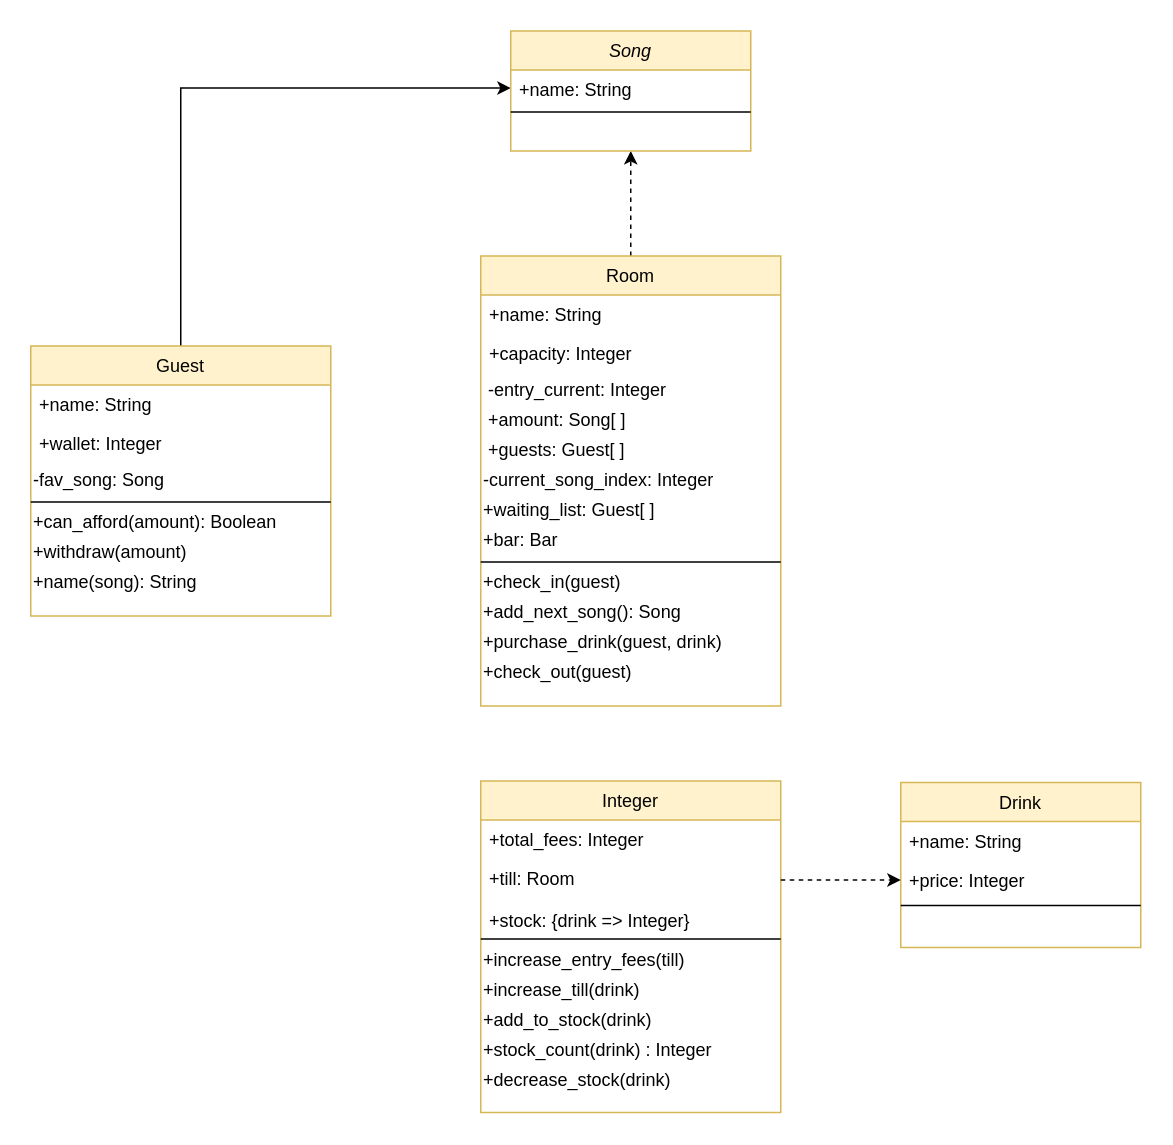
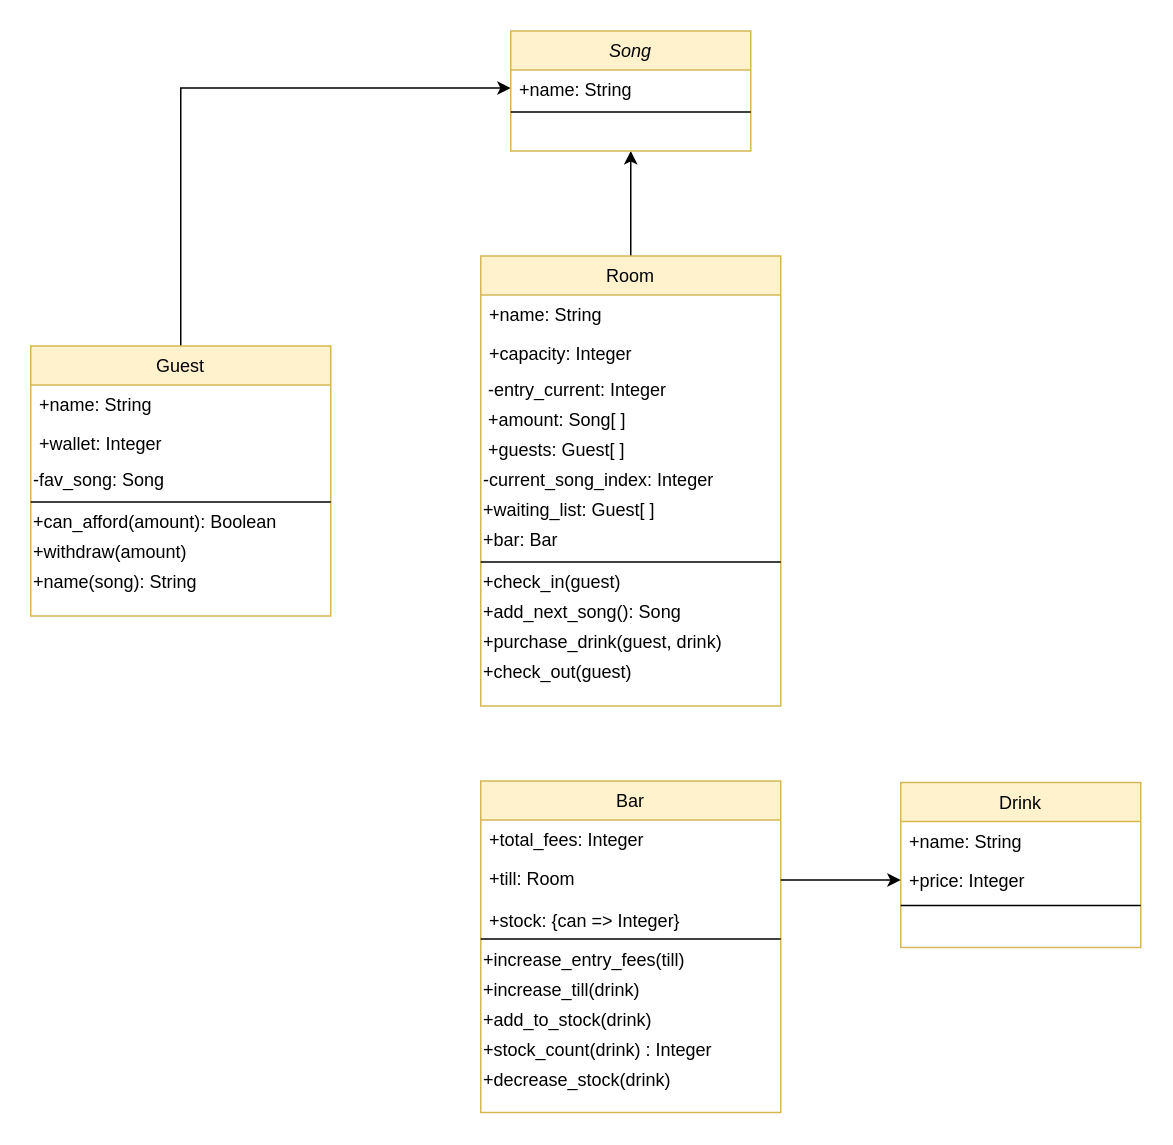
- <mxCell id="3" style="edgeStyle=orthogonalEdgeStyle;rounded=0;orthogonalLoop=1;jettySize=auto;html=1;exitX=0.5;exitY=0;exitDx=0;exitDy=0;entryX=0.5;entryY=1;entryDx=0;entryDy=0;dashed=1;" edge="1" parent="1" source="14" target="33"><mxGeometry relative="1" as="geometry" /></mxCell>
+ <mxCell id="3" style="edgeStyle=orthogonalEdgeStyle;rounded=0;orthogonalLoop=1;jettySize=auto;html=1;exitX=0.5;exitY=0;exitDx=0;exitDy=0;entryX=0.5;entryY=1;entryDx=0;entryDy=0;" edge="1" parent="1" source="14" target="33"><mxGeometry relative="1" as="geometry" /></mxCell>
- <mxCell id="4" value="Integer" style="swimlane;fontStyle=0;align=center;verticalAlign=top;childLayout=stackLayout;horizontal=1;startSize=26;horizontalStack=0;resizeParent=1;resizeLast=0;collapsible=1;marginBottom=0;rounded=0;shadow=0;strokeWidth=1;fillColor=#fff2cc;strokeColor=#d6b656;" parent="1" vertex="1"><mxGeometry x="320" y="520" width="200" height="221" as="geometry"><mxRectangle x="130" y="380" width="160" height="26" as="alternateBounds" /></mxGeometry></mxCell>
+ <mxCell id="4" value="Bar" style="swimlane;fontStyle=0;align=center;verticalAlign=top;childLayout=stackLayout;horizontal=1;startSize=26;horizontalStack=0;resizeParent=1;resizeLast=0;collapsible=1;marginBottom=0;rounded=0;shadow=0;strokeWidth=1;fillColor=#fff2cc;strokeColor=#d6b656;" parent="1" vertex="1"><mxGeometry x="320" y="520" width="200" height="221" as="geometry"><mxRectangle x="130" y="380" width="160" height="26" as="alternateBounds" /></mxGeometry></mxCell>
- <mxCell id="32" style="edgeStyle=orthogonalEdgeStyle;rounded=0;orthogonalLoop=1;jettySize=auto;html=1;dashed=1;" edge="1" parent="1" source="6" target="30"><mxGeometry relative="1" as="geometry" /></mxCell>
+ <mxCell id="32" style="edgeStyle=orthogonalEdgeStyle;rounded=0;orthogonalLoop=1;jettySize=auto;html=1;" edge="1" parent="1" source="6" target="30"><mxGeometry relative="1" as="geometry" /></mxCell>
- <mxCell id="7" value="+stock: {drink =&gt; Integer}" style="text;align=left;verticalAlign=top;spacingLeft=4;spacingRight=4;overflow=hidden;rotatable=0;points=[[0,0.5],[1,0.5]];portConstraint=eastwest;rounded=0;shadow=0;html=0;" vertex="1" parent="4"><mxGeometry y="80" width="200" height="20.37" as="geometry" /></mxCell>
+ <mxCell id="7" value="+stock: {can =&gt; Integer}" style="text;align=left;verticalAlign=top;spacingLeft=4;spacingRight=4;overflow=hidden;rotatable=0;points=[[0,0.5],[1,0.5]];portConstraint=eastwest;rounded=0;shadow=0;html=0;" vertex="1" parent="4"><mxGeometry y="80" width="200" height="20.37" as="geometry" /></mxCell>
